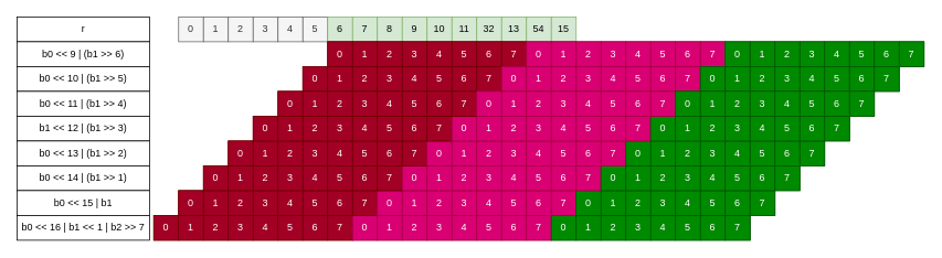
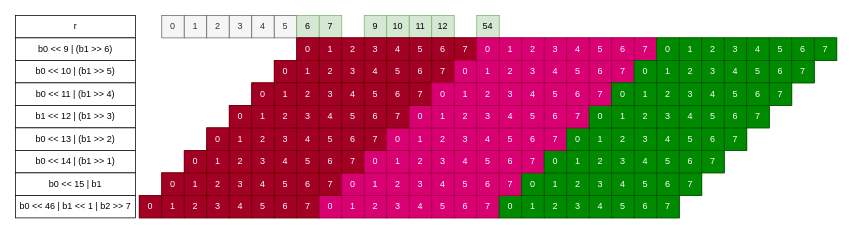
- <mxCell id="11" value="8" style="rounded=0;whiteSpace=wrap;html=1;fillColor=#d5e8d4;strokeColor=#82b366;" vertex="1" parent="2"><mxGeometry x="240" width="30" height="30" as="geometry" /></mxCell>
- <mxCell id="15" value="32" style="rounded=0;whiteSpace=wrap;html=1;fillColor=#d5e8d4;strokeColor=#82b366;" vertex="1" parent="2"><mxGeometry x="360" width="30" height="30" as="geometry" /></mxCell>
+ <mxCell id="15" value="12" style="rounded=0;whiteSpace=wrap;html=1;fillColor=#d5e8d4;strokeColor=#82b366;" vertex="1" parent="2"><mxGeometry x="360" width="30" height="30" as="geometry" /></mxCell>
- <mxCell id="16" value="13" style="rounded=0;whiteSpace=wrap;html=1;fillColor=#d5e8d4;strokeColor=#82b366;" vertex="1" parent="2"><mxGeometry x="390" width="30" height="30" as="geometry" /></mxCell>
- <mxCell id="18" value="15" style="rounded=0;whiteSpace=wrap;html=1;fillColor=#d5e8d4;strokeColor=#82b366;" vertex="1" parent="2"><mxGeometry x="450" width="30" height="30" as="geometry" /></mxCell>
- <mxCell id="251" value="b0 &amp;lt;&amp;lt; 16 | b1 &amp;lt;&amp;lt; 1 | b2 &amp;gt;&amp;gt; 7" style="rounded=0;whiteSpace=wrap;html=1;" vertex="1" parent="1"><mxGeometry x="20" y="260" width="160" height="30" as="geometry" /></mxCell>
+ <mxCell id="251" value="b0 &amp;lt;&amp;lt; 46 | b1 &amp;lt;&amp;lt; 1 | b2 &amp;gt;&amp;gt; 7" style="rounded=0;whiteSpace=wrap;html=1;" vertex="1" parent="1"><mxGeometry x="20" y="260" width="160" height="30" as="geometry" /></mxCell>
